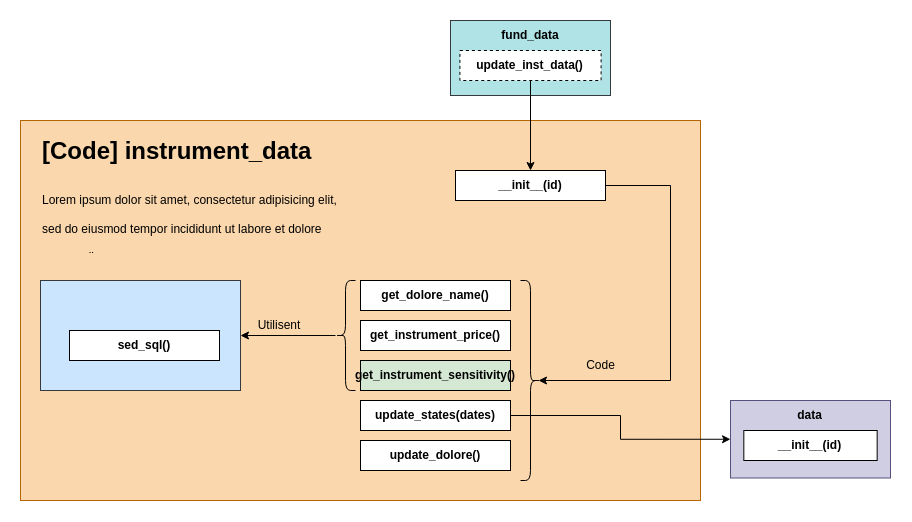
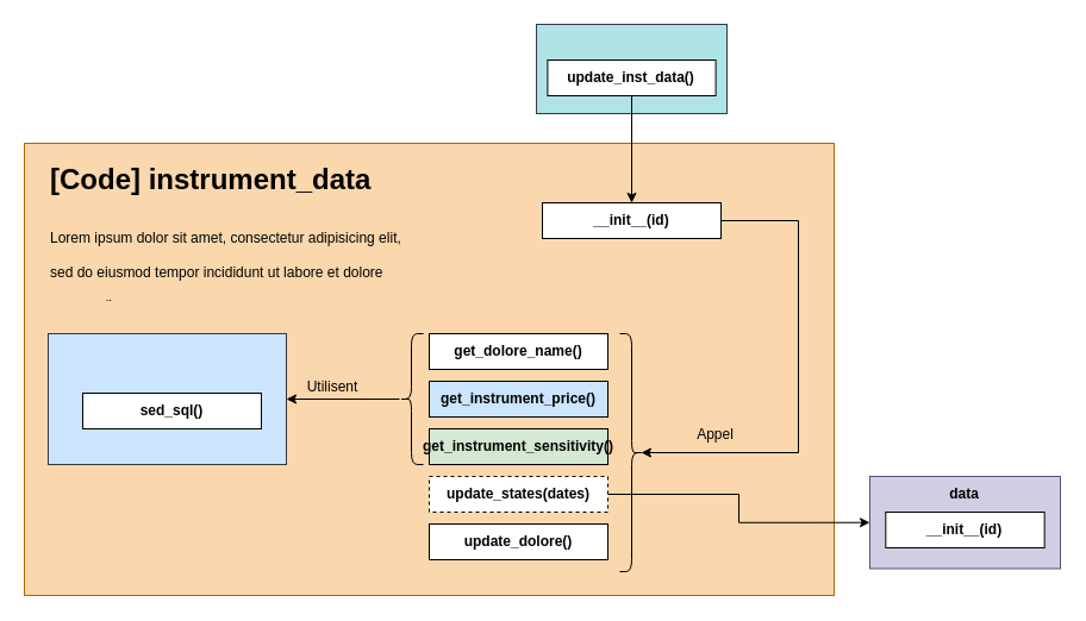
- <mxCell id="22" value="&lt;b&gt;fund_data&lt;/b&gt;" style="text;html=1;align=center;verticalAlign=middle;whiteSpace=wrap;rounded=0;" vertex="1" parent="19"><mxGeometry x="51.765" width="56.471" height="30" as="geometry" /></mxCell>
- <mxCell id="21" value="&lt;b&gt;update_inst_data()&lt;/b&gt;" style="rounded=0;whiteSpace=wrap;html=1;dashed=1;" vertex="1" parent="19"><mxGeometry x="9.412" y="30" width="141.176" height="30" as="geometry" /></mxCell>
+ <mxCell id="21" value="&lt;b&gt;update_inst_data()&lt;/b&gt;" style="rounded=0;whiteSpace=wrap;html=1;" vertex="1" parent="19"><mxGeometry x="9.412" y="30" width="141.176" height="30" as="geometry" /></mxCell>
- <mxCell id="7" value="&lt;b&gt;get_instrument_price()&lt;/b&gt;" style="rounded=0;whiteSpace=wrap;html=1;" vertex="1" parent="1"><mxGeometry x="360" y="320" width="150" height="30" as="geometry" /></mxCell>
+ <mxCell id="7" value="&lt;b&gt;get_instrument_price()&lt;/b&gt;" style="rounded=0;whiteSpace=wrap;html=1;fillColor=#cce5ff;" vertex="1" parent="1"><mxGeometry x="360" y="320" width="150" height="30" as="geometry" /></mxCell>
- <mxCell id="24" value="Code" style="text;html=1;align=center;verticalAlign=middle;whiteSpace=wrap;rounded=0;" vertex="1" parent="1"><mxGeometry x="550" y="350" width="101" height="30" as="geometry" /></mxCell>
+ <mxCell id="24" value="Appel" style="text;html=1;align=center;verticalAlign=middle;whiteSpace=wrap;rounded=0;" vertex="1" parent="1"><mxGeometry x="550" y="350" width="101" height="30" as="geometry" /></mxCell>
- <mxCell id="14" value="&lt;b&gt;update_states(dates)&lt;/b&gt;" style="rounded=0;whiteSpace=wrap;html=1;" vertex="1" parent="1"><mxGeometry x="360" y="400" width="150" height="30" as="geometry" /></mxCell>
+ <mxCell id="14" value="&lt;b&gt;update_states(dates)&lt;/b&gt;" style="rounded=0;whiteSpace=wrap;html=1;dashed=1;" vertex="1" parent="1"><mxGeometry x="360" y="400" width="150" height="30" as="geometry" /></mxCell>
